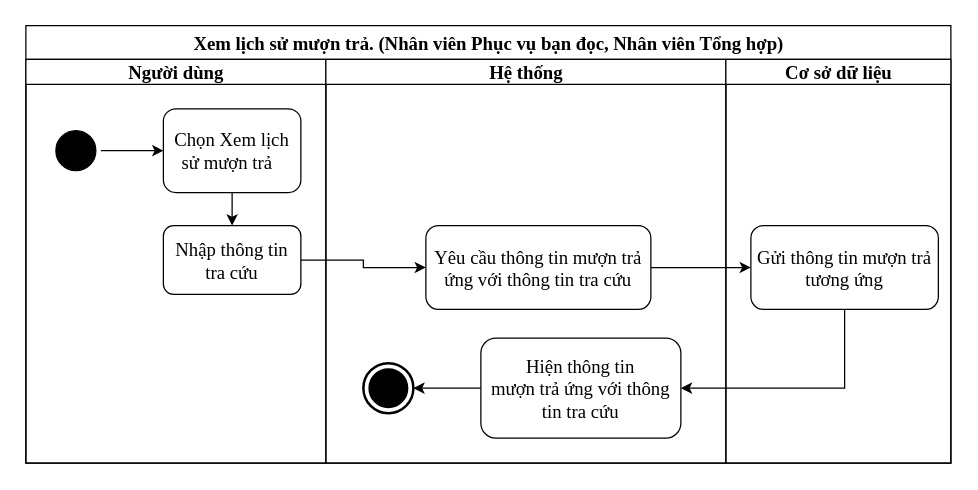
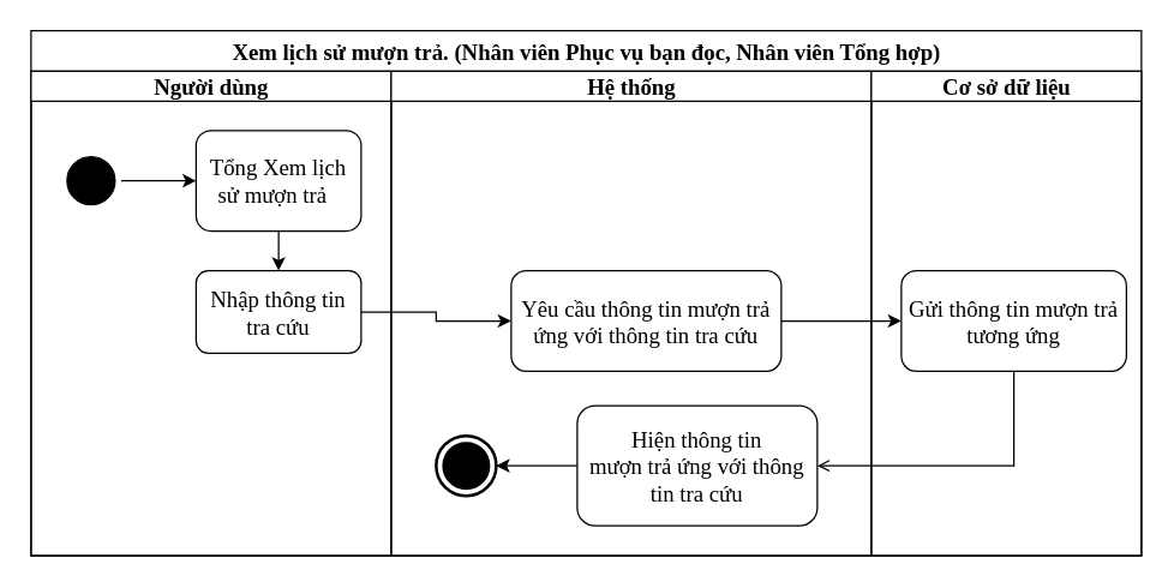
- <mxCell id="8" value="&lt;span style=&quot;font-size: 15px ; line-height: 107%&quot;&gt;Chọn Xem lịch sử mượn trả&amp;nbsp;&amp;nbsp;&lt;/span&gt;" style="shape=rect;html=1;rounded=1;whiteSpace=wrap;align=center;glass=0;strokeColor=#000000;fontFamily=Times New Roman;fontSize=15;" parent="3" vertex="1"><mxGeometry x="110" y="39.5" width="110" height="67" as="geometry" /></mxCell>
+ <mxCell id="8" value="&lt;span style=&quot;font-size: 15px ; line-height: 107%&quot;&gt;Tổng Xem lịch sử mượn trả&amp;nbsp;&amp;nbsp;&lt;/span&gt;" style="shape=rect;html=1;rounded=1;whiteSpace=wrap;align=center;glass=0;strokeColor=#000000;fontFamily=Times New Roman;fontSize=15;" parent="3" vertex="1"><mxGeometry x="110" y="39.5" width="110" height="67" as="geometry" /></mxCell>
- <mxCell id="10" style="edgeStyle=orthogonalEdgeStyle;rounded=0;orthogonalLoop=1;jettySize=auto;html=1;endArrow=classic;endFill=1;fontFamily=Times New Roman;fontSize=15;entryX=1;entryY=0.5;entryDx=0;entryDy=0;exitX=0.5;exitY=1;exitDx=0;exitDy=0;" parent="2" source="17" target="15" edge="1"><mxGeometry relative="1" as="geometry"><mxPoint x="631.94" y="310" as="sourcePoint" /><mxPoint x="421.94" y="310" as="targetPoint" /><Array as="points" /></mxGeometry></mxCell>
+ <mxCell id="10" style="edgeStyle=orthogonalEdgeStyle;rounded=0;orthogonalLoop=1;jettySize=auto;html=1;endArrow=open;endFill=1;fontFamily=Times New Roman;fontSize=15;entryX=1;entryY=0.5;entryDx=0;entryDy=0;exitX=0.5;exitY=1;exitDx=0;exitDy=0;" parent="2" source="17" target="15" edge="1"><mxGeometry relative="1" as="geometry"><mxPoint x="631.94" y="310" as="sourcePoint" /><mxPoint x="421.94" y="310" as="targetPoint" /><Array as="points" /></mxGeometry></mxCell>
